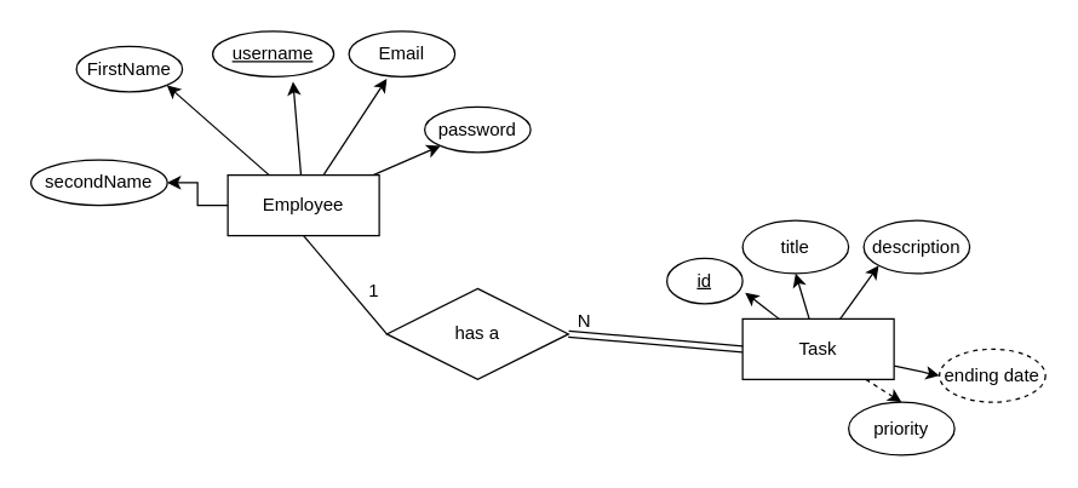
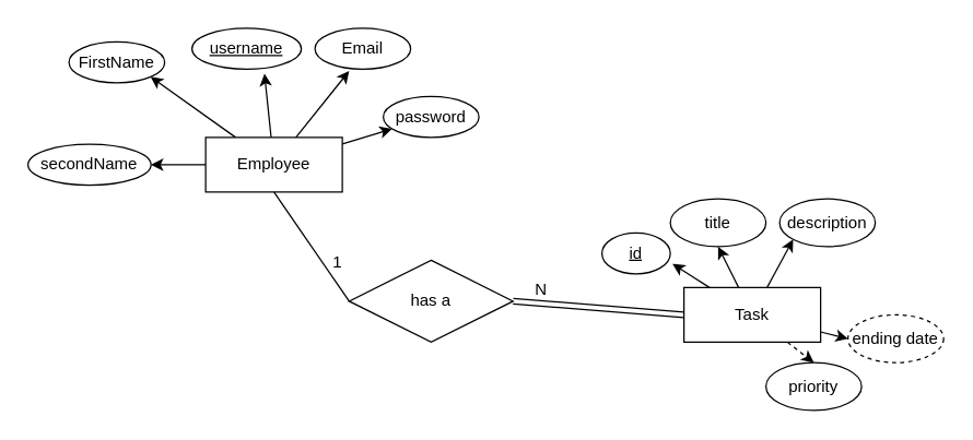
- <mxCell id="7" value="Employee" style="whiteSpace=wrap;html=1;align=center;" vertex="1" parent="1"><mxGeometry x="150" y="115" width="100" height="40" as="geometry" /></mxCell>
+ <mxCell id="7" value="Employee" style="whiteSpace=wrap;html=1;align=center;" vertex="1" parent="1"><mxGeometry x="150" y="100" width="100" height="40" as="geometry" /></mxCell>
- <mxCell id="18" value="Task" style="whiteSpace=wrap;html=1;align=center;" vertex="1" parent="1"><mxGeometry x="490" y="210" width="100" height="40" as="geometry" /></mxCell>
+ <mxCell id="18" value="Task" style="whiteSpace=wrap;html=1;align=center;" vertex="1" parent="1"><mxGeometry x="500" y="210" width="100" height="40" as="geometry" /></mxCell>
